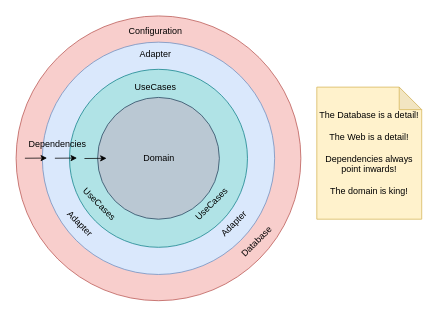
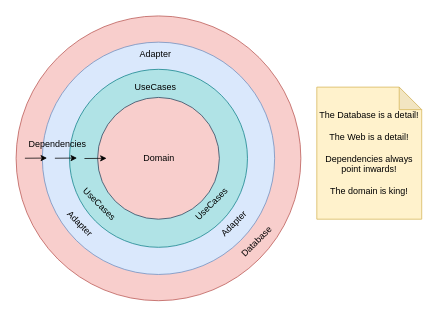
- <mxCell id="13" value="Configuration" style="text;html=1;strokeColor=none;fillColor=none;align=center;verticalAlign=middle;whiteSpace=wrap;rounded=0;" parent="1" vertex="1"><mxGeometry x="187" y="32" width="40" height="20" as="geometry" /></mxCell>
- <mxCell id="5" value="Domain" style="ellipse;whiteSpace=wrap;html=1;aspect=fixed;fillColor=#bac8d3;strokeColor=#23445d;" parent="1" vertex="1"><mxGeometry x="129.5" y="129.5" width="162.5" height="162.5" as="geometry" /></mxCell>
+ <mxCell id="5" value="Domain" style="ellipse;whiteSpace=wrap;html=1;aspect=fixed;fillColor=#f8cecc;strokeColor=#23445d;" parent="1" vertex="1"><mxGeometry x="129.5" y="129.5" width="162.5" height="162.5" as="geometry" /></mxCell>
